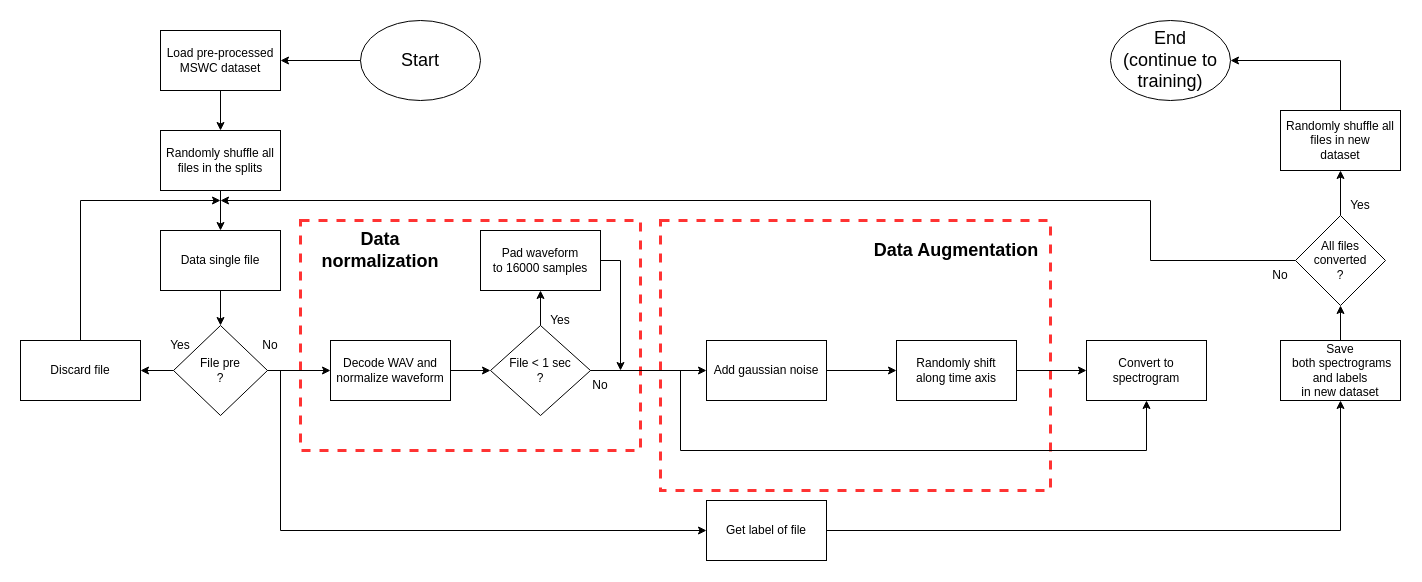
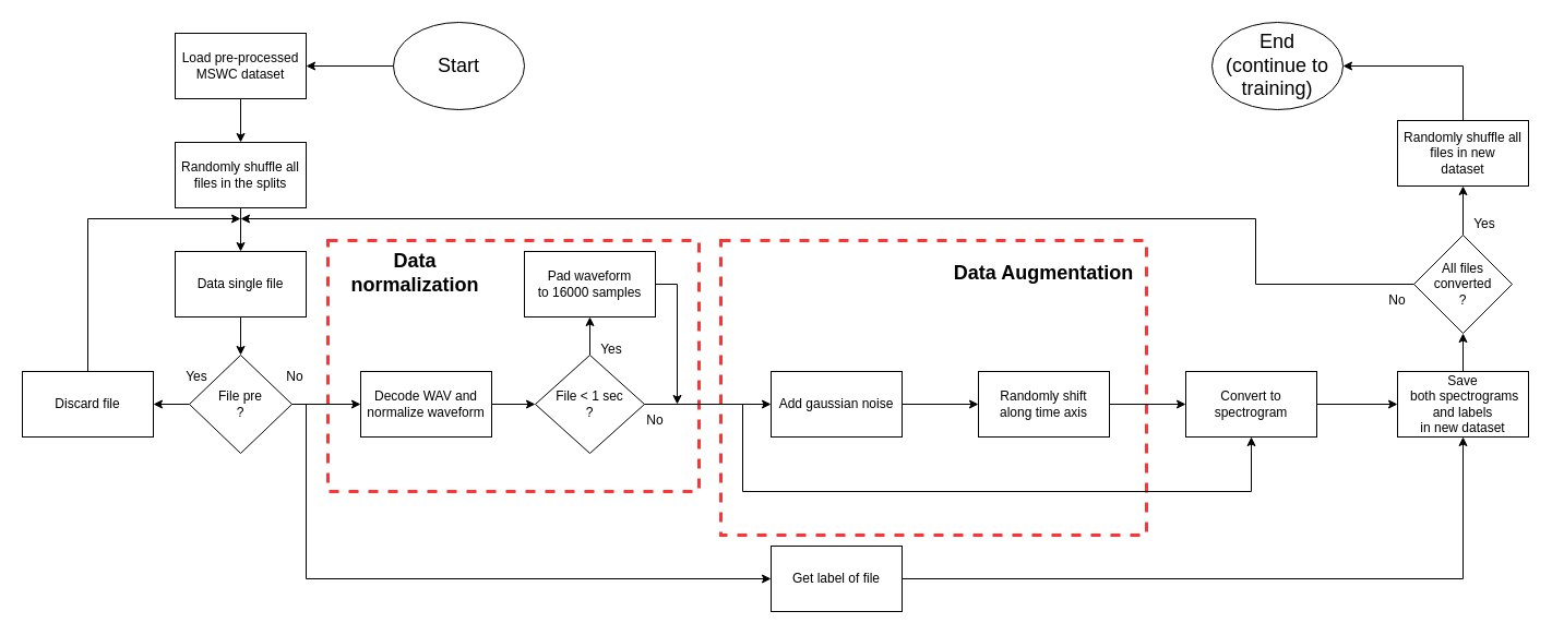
+ <mxCell id="7" style="edgeStyle=orthogonalEdgeStyle;rounded=0;orthogonalLoop=1;jettySize=auto;html=1;exitX=1;exitY=0.5;exitDx=0;exitDy=0;entryX=0;entryY=0.5;entryDx=0;entryDy=0;" parent="1" source="8" target="40" edge="1"><mxGeometry relative="1" as="geometry"><mxPoint x="1270" y="370" as="targetPoint" /></mxGeometry></mxCell>
